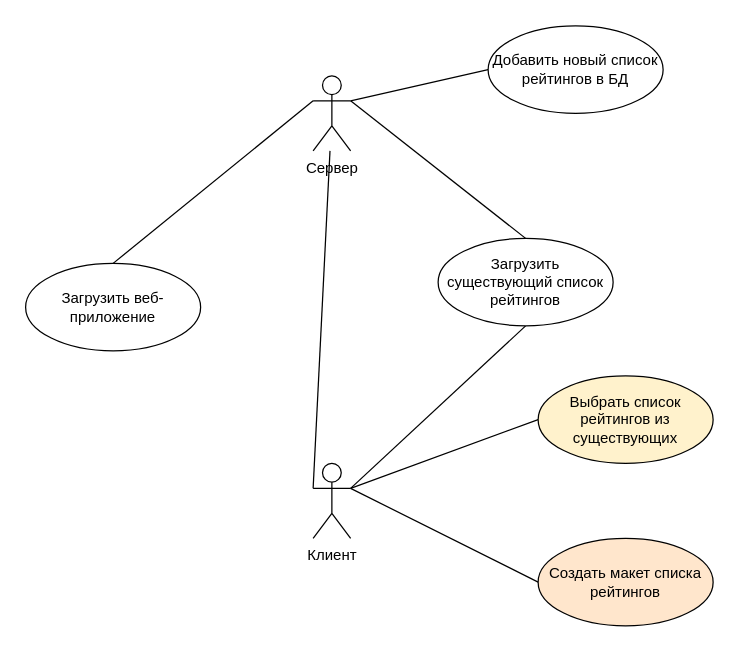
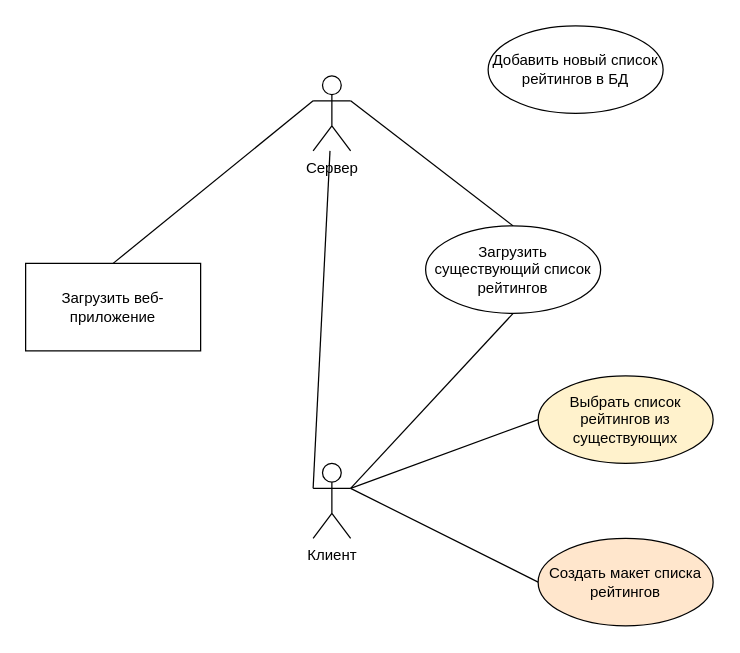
- <mxCell id="8" style="edgeStyle=none;rounded=0;orthogonalLoop=1;jettySize=auto;html=1;exitX=1;exitY=0.333;exitDx=0;exitDy=0;exitPerimeter=0;entryX=0;entryY=0.5;entryDx=0;entryDy=0;endArrow=none;endFill=0;" parent="1" source="10" target="14" edge="1"><mxGeometry relative="1" as="geometry" /></mxCell>
- <mxCell id="15" value="Загрузить существующий список рейтингов" style="ellipse;whiteSpace=wrap;html=1;" parent="1" vertex="1"><mxGeometry x="350" y="190" width="140" height="70" as="geometry" /></mxCell>
+ <mxCell id="15" value="Загрузить существующий список рейтингов" style="ellipse;whiteSpace=wrap;html=1;" parent="1" vertex="1"><mxGeometry x="340" y="180" width="140" height="70" as="geometry" /></mxCell>
- <mxCell id="11" value="Загрузить веб-приложение" style="ellipse;whiteSpace=wrap;html=1;" parent="1" vertex="1"><mxGeometry x="20" y="210" width="140" height="70" as="geometry" /></mxCell>
+ <mxCell id="11" value="Загрузить веб-приложение" style="whiteSpace=wrap;html=1;rounded=0;" parent="1" vertex="1"><mxGeometry x="20" y="210" width="140" height="70" as="geometry" /></mxCell>
